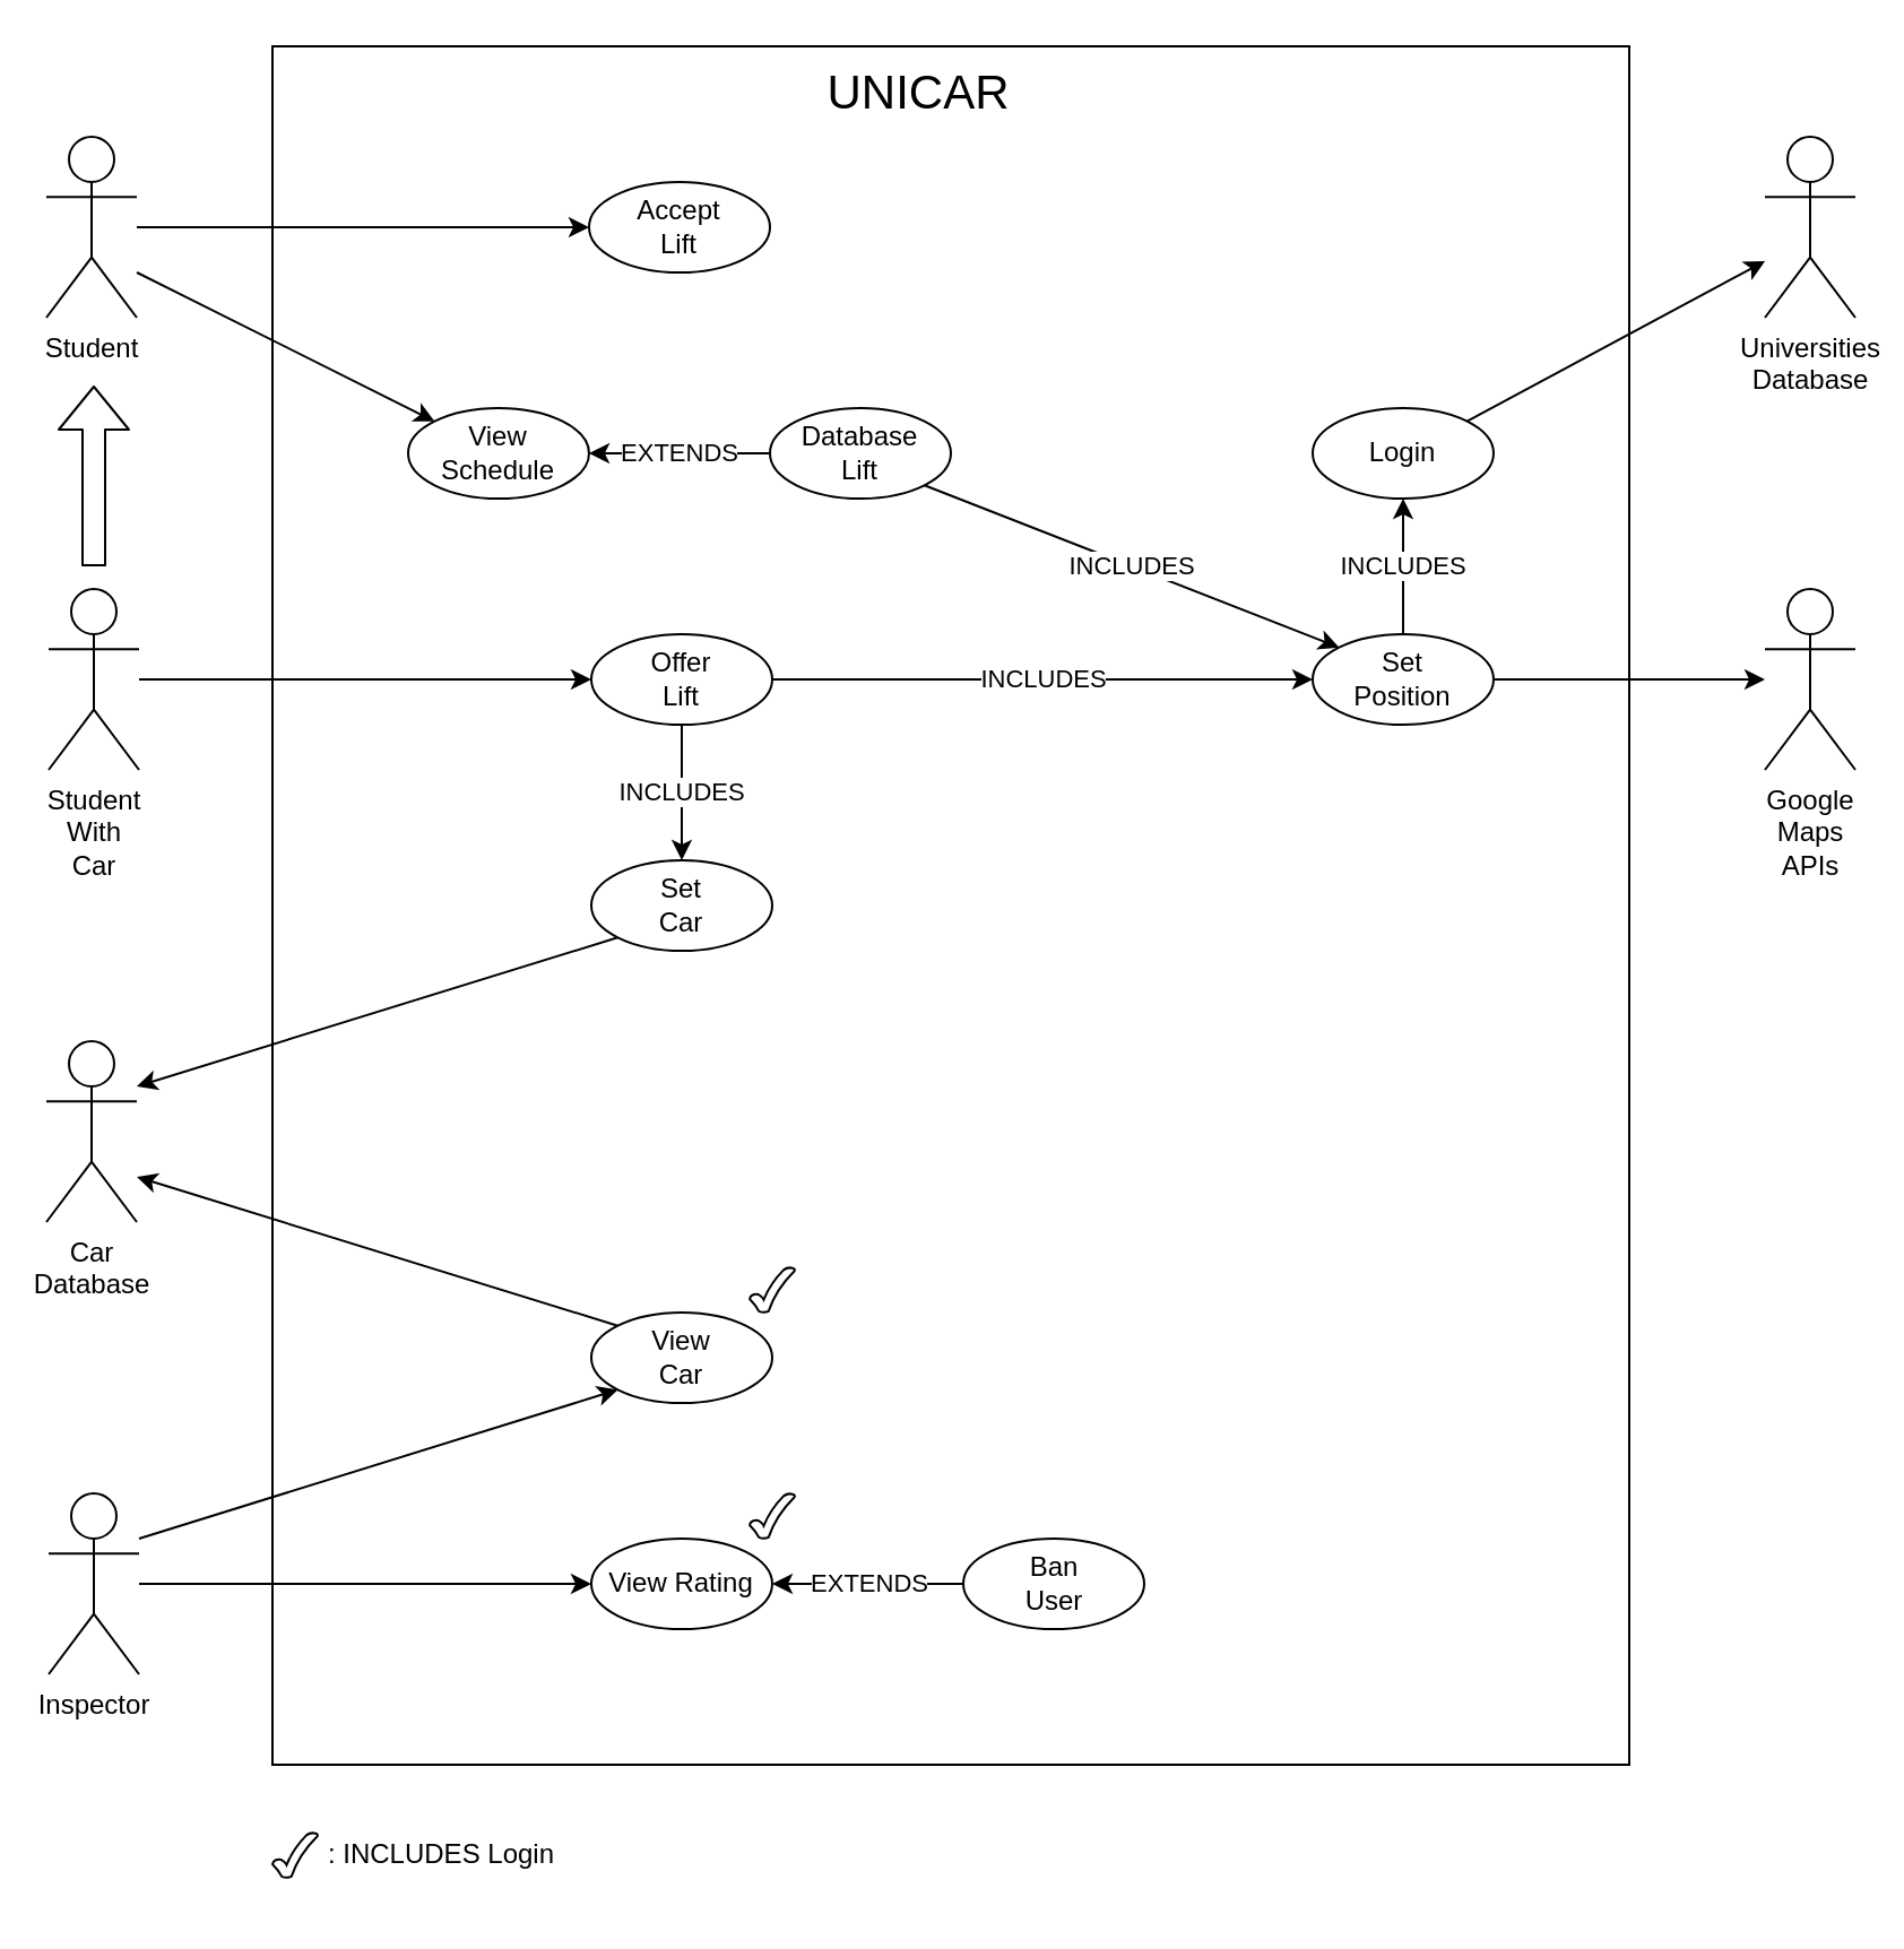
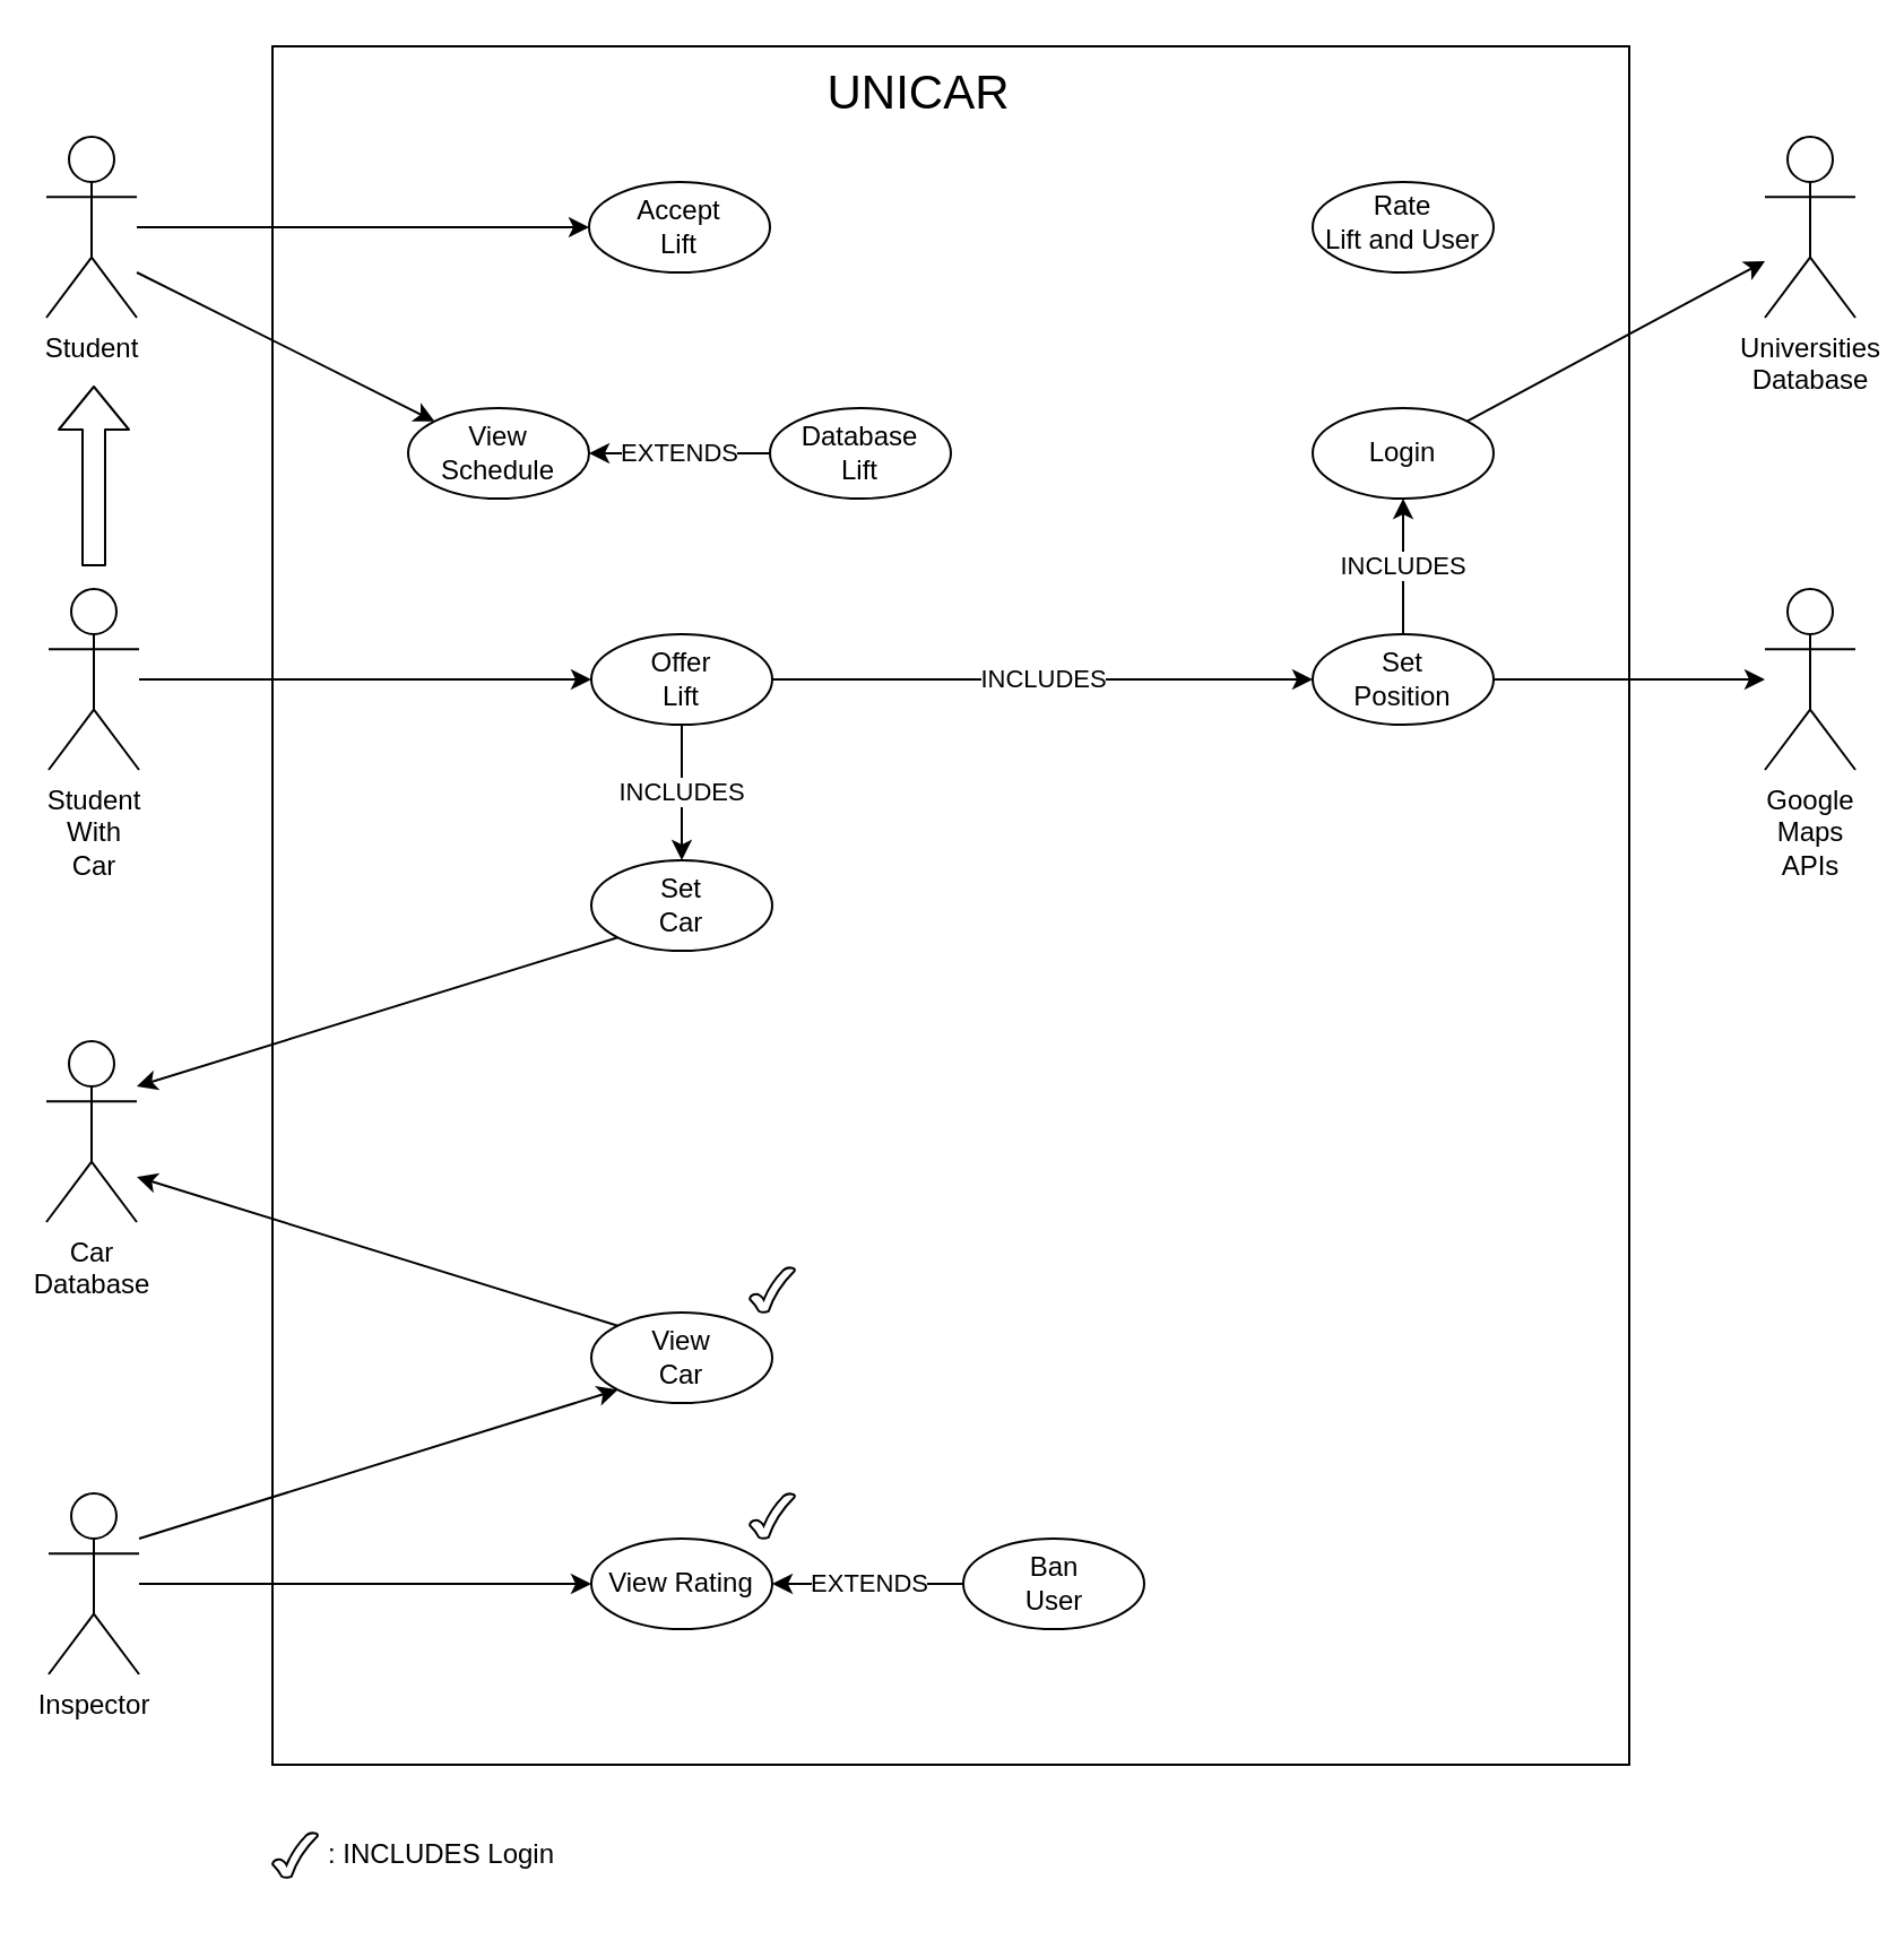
+ <mxCell id="3" value="Rate&lt;br&gt;Lift and User" style="ellipse;whiteSpace=wrap;html=1;labelBackgroundColor=none;fillColor=none;spacingTop=-4;" parent="1" vertex="1"><mxGeometry x="580" y="80" width="80" height="40" as="geometry" /></mxCell>
- <mxCell id="8" value="INCLUDES" style="edgeStyle=none;rounded=0;jumpStyle=none;orthogonalLoop=1;jettySize=auto;html=1;exitX=1;exitY=1;exitDx=0;exitDy=0;entryX=0;entryY=0;entryDx=0;entryDy=0;strokeColor=#000000;" parent="1" source="9" target="29" edge="1"><mxGeometry relative="1" as="geometry"><mxPoint x="636.216" y="285.858" as="targetPoint" /></mxGeometry></mxCell>
